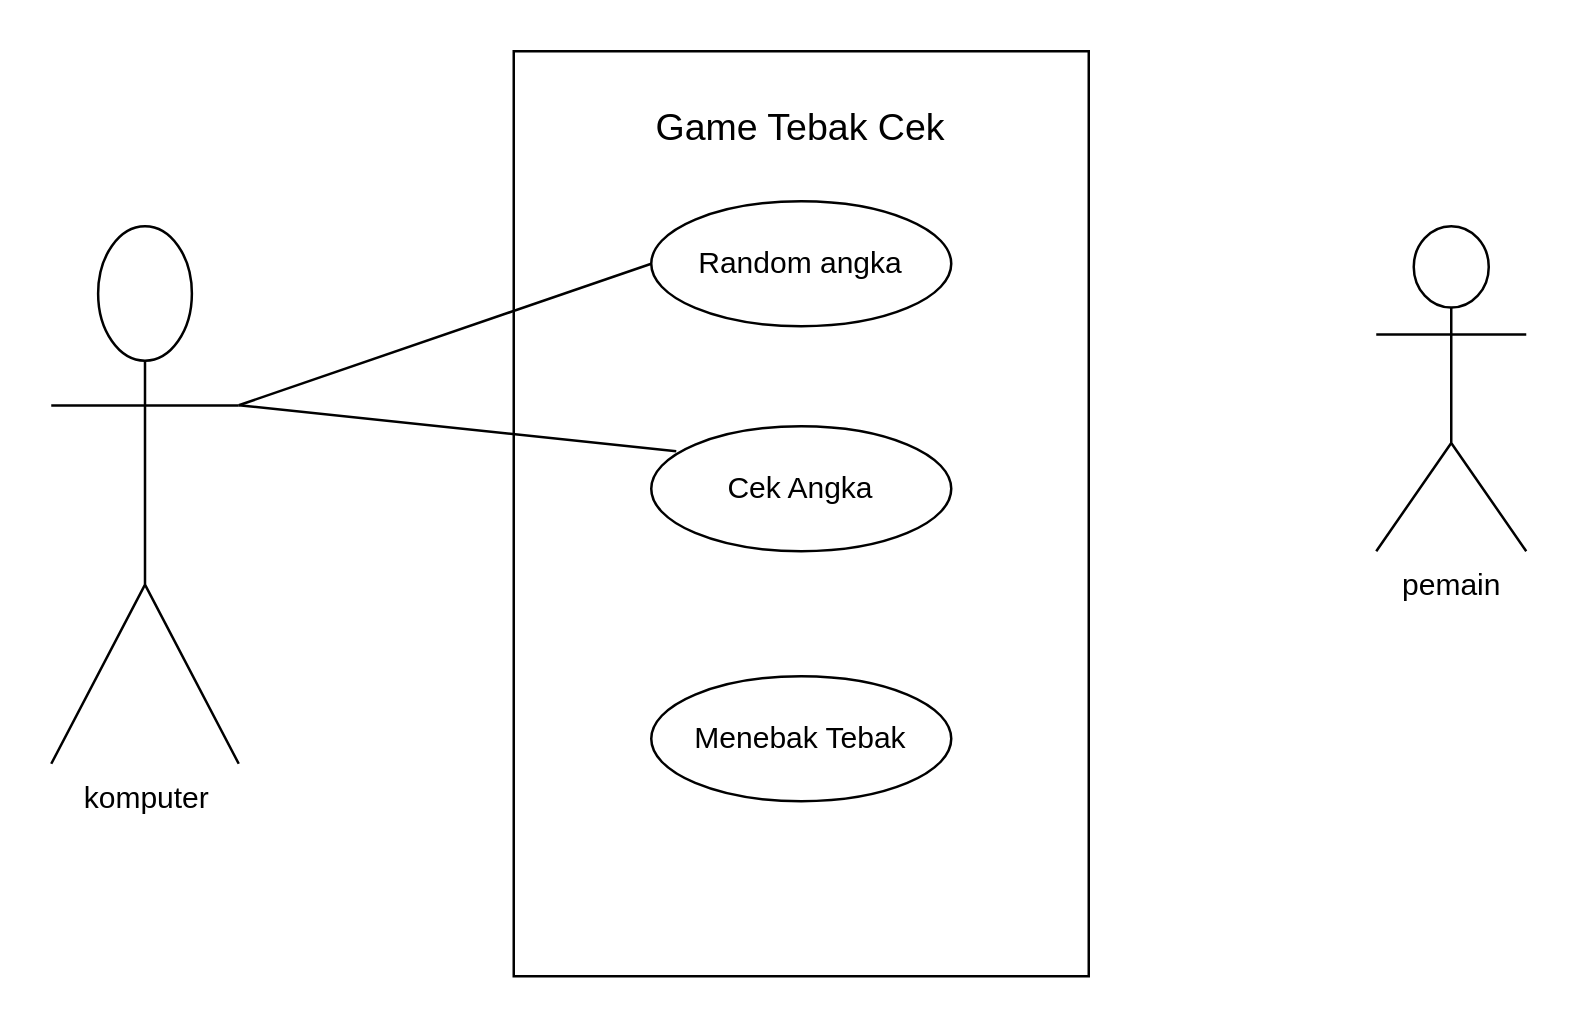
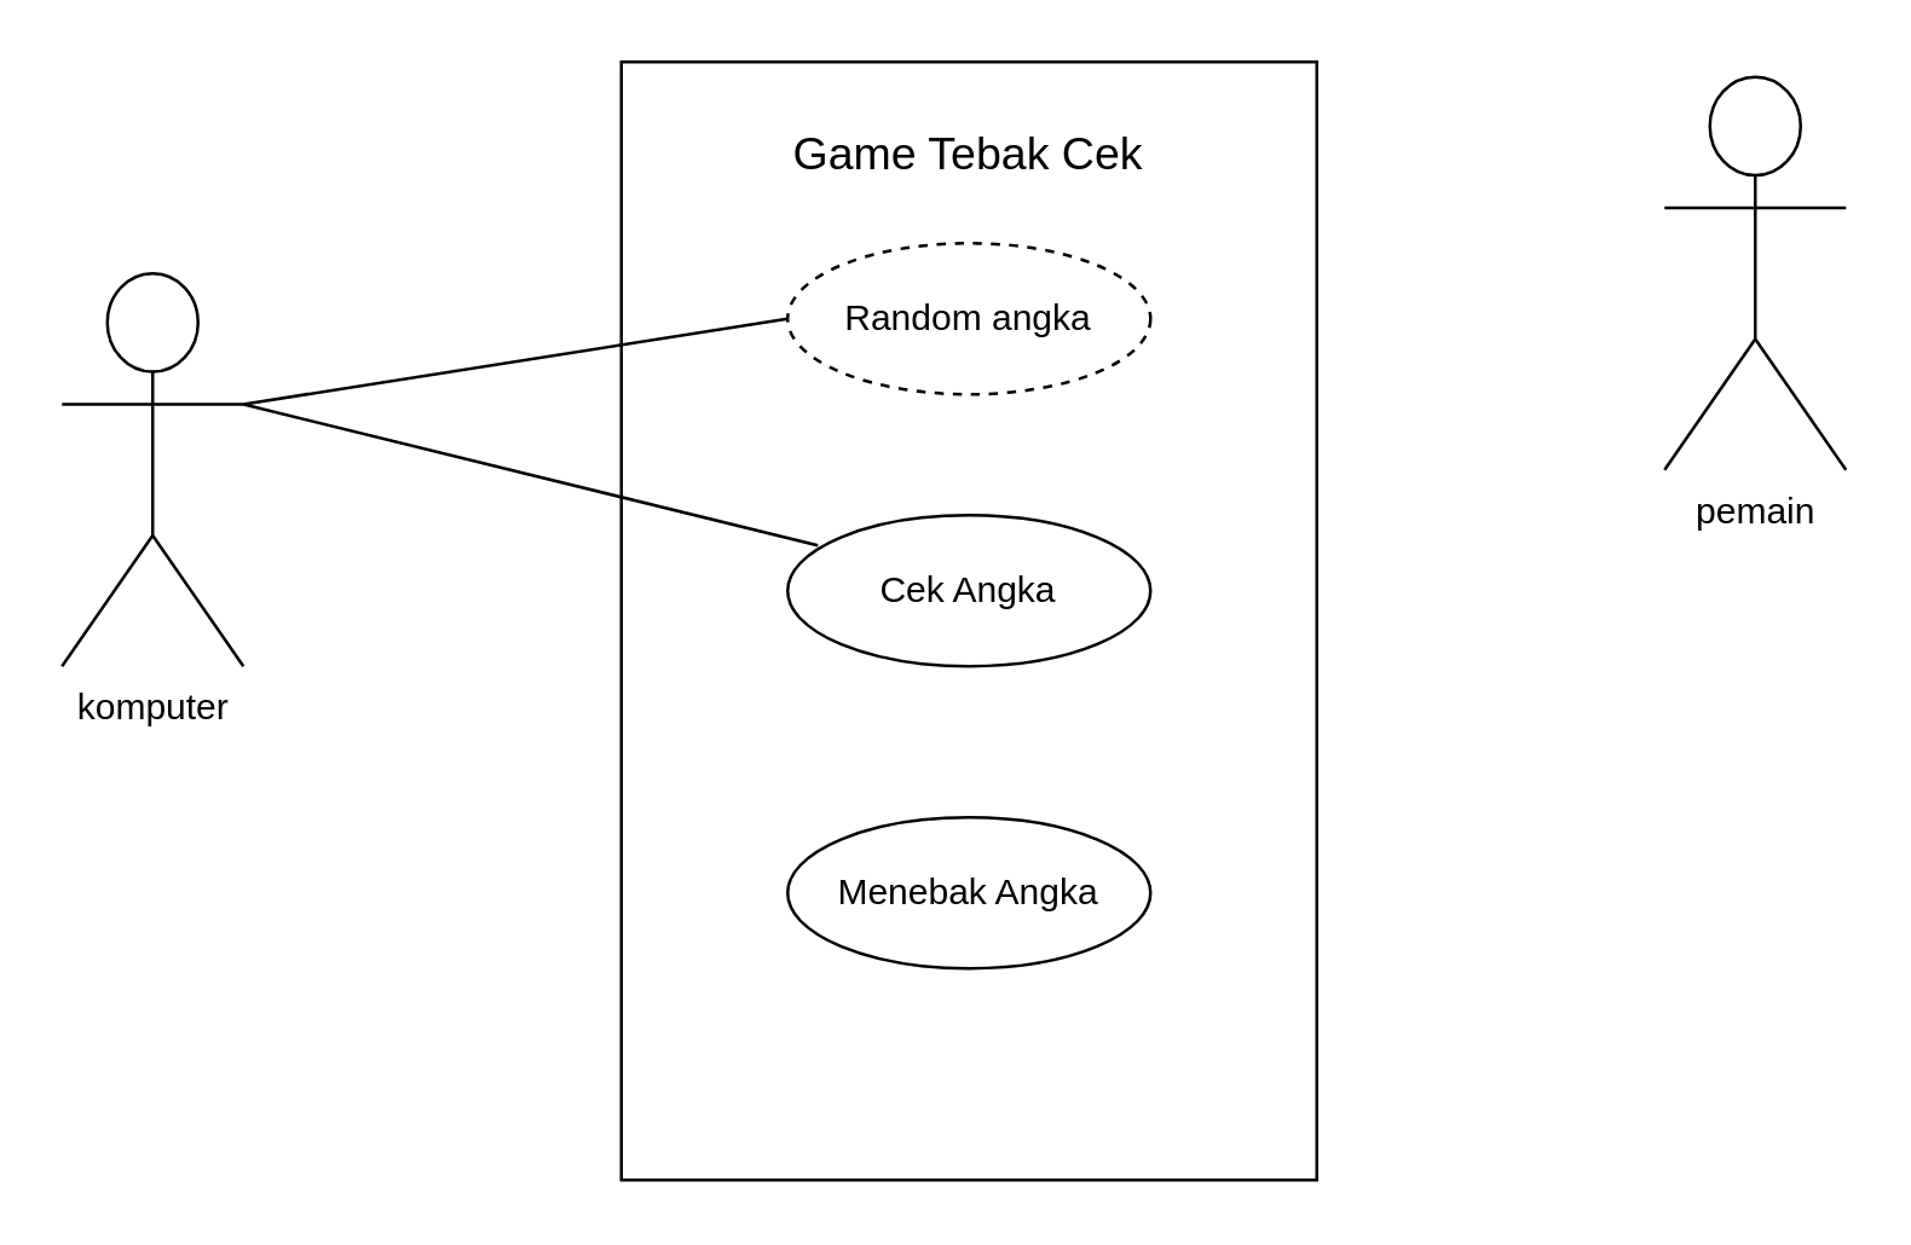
- <mxCell id="3" value="Random angka" style="ellipse;whiteSpace=wrap;html=1;" vertex="1" parent="1"><mxGeometry x="260" y="80" width="120" height="50" as="geometry" /></mxCell>
+ <mxCell id="3" value="Random angka" style="ellipse;whiteSpace=wrap;html=1;dashed=1;" vertex="1" parent="1"><mxGeometry x="260" y="80" width="120" height="50" as="geometry" /></mxCell>
- <mxCell id="7" value="pemain" style="shape=umlActor;verticalLabelPosition=bottom;verticalAlign=top;html=1;outlineConnect=0;" vertex="1" parent="1"><mxGeometry x="550" y="90" width="60" height="130" as="geometry" /></mxCell>
+ <mxCell id="7" value="pemain" style="shape=umlActor;verticalLabelPosition=bottom;verticalAlign=top;html=1;outlineConnect=0;" vertex="1" parent="1"><mxGeometry x="550" y="25" width="60" height="130" as="geometry" /></mxCell>
- <mxCell id="6" value="komputer" style="shape=umlActor;verticalLabelPosition=bottom;verticalAlign=top;html=1;outlineConnect=0;" vertex="1" parent="1"><mxGeometry x="20" y="90" width="75" height="215" as="geometry" /></mxCell>
+ <mxCell id="6" value="komputer" style="shape=umlActor;verticalLabelPosition=bottom;verticalAlign=top;html=1;outlineConnect=0;" vertex="1" parent="1"><mxGeometry x="20" y="90" width="60" height="130" as="geometry" /></mxCell>
- <mxCell id="5" value="Menebak Tebak" style="ellipse;whiteSpace=wrap;html=1;" vertex="1" parent="1"><mxGeometry x="260" y="270" width="120" height="50" as="geometry" /></mxCell>
+ <mxCell id="5" value="Menebak Angka" style="ellipse;whiteSpace=wrap;html=1;" vertex="1" parent="1"><mxGeometry x="260" y="270" width="120" height="50" as="geometry" /></mxCell>
